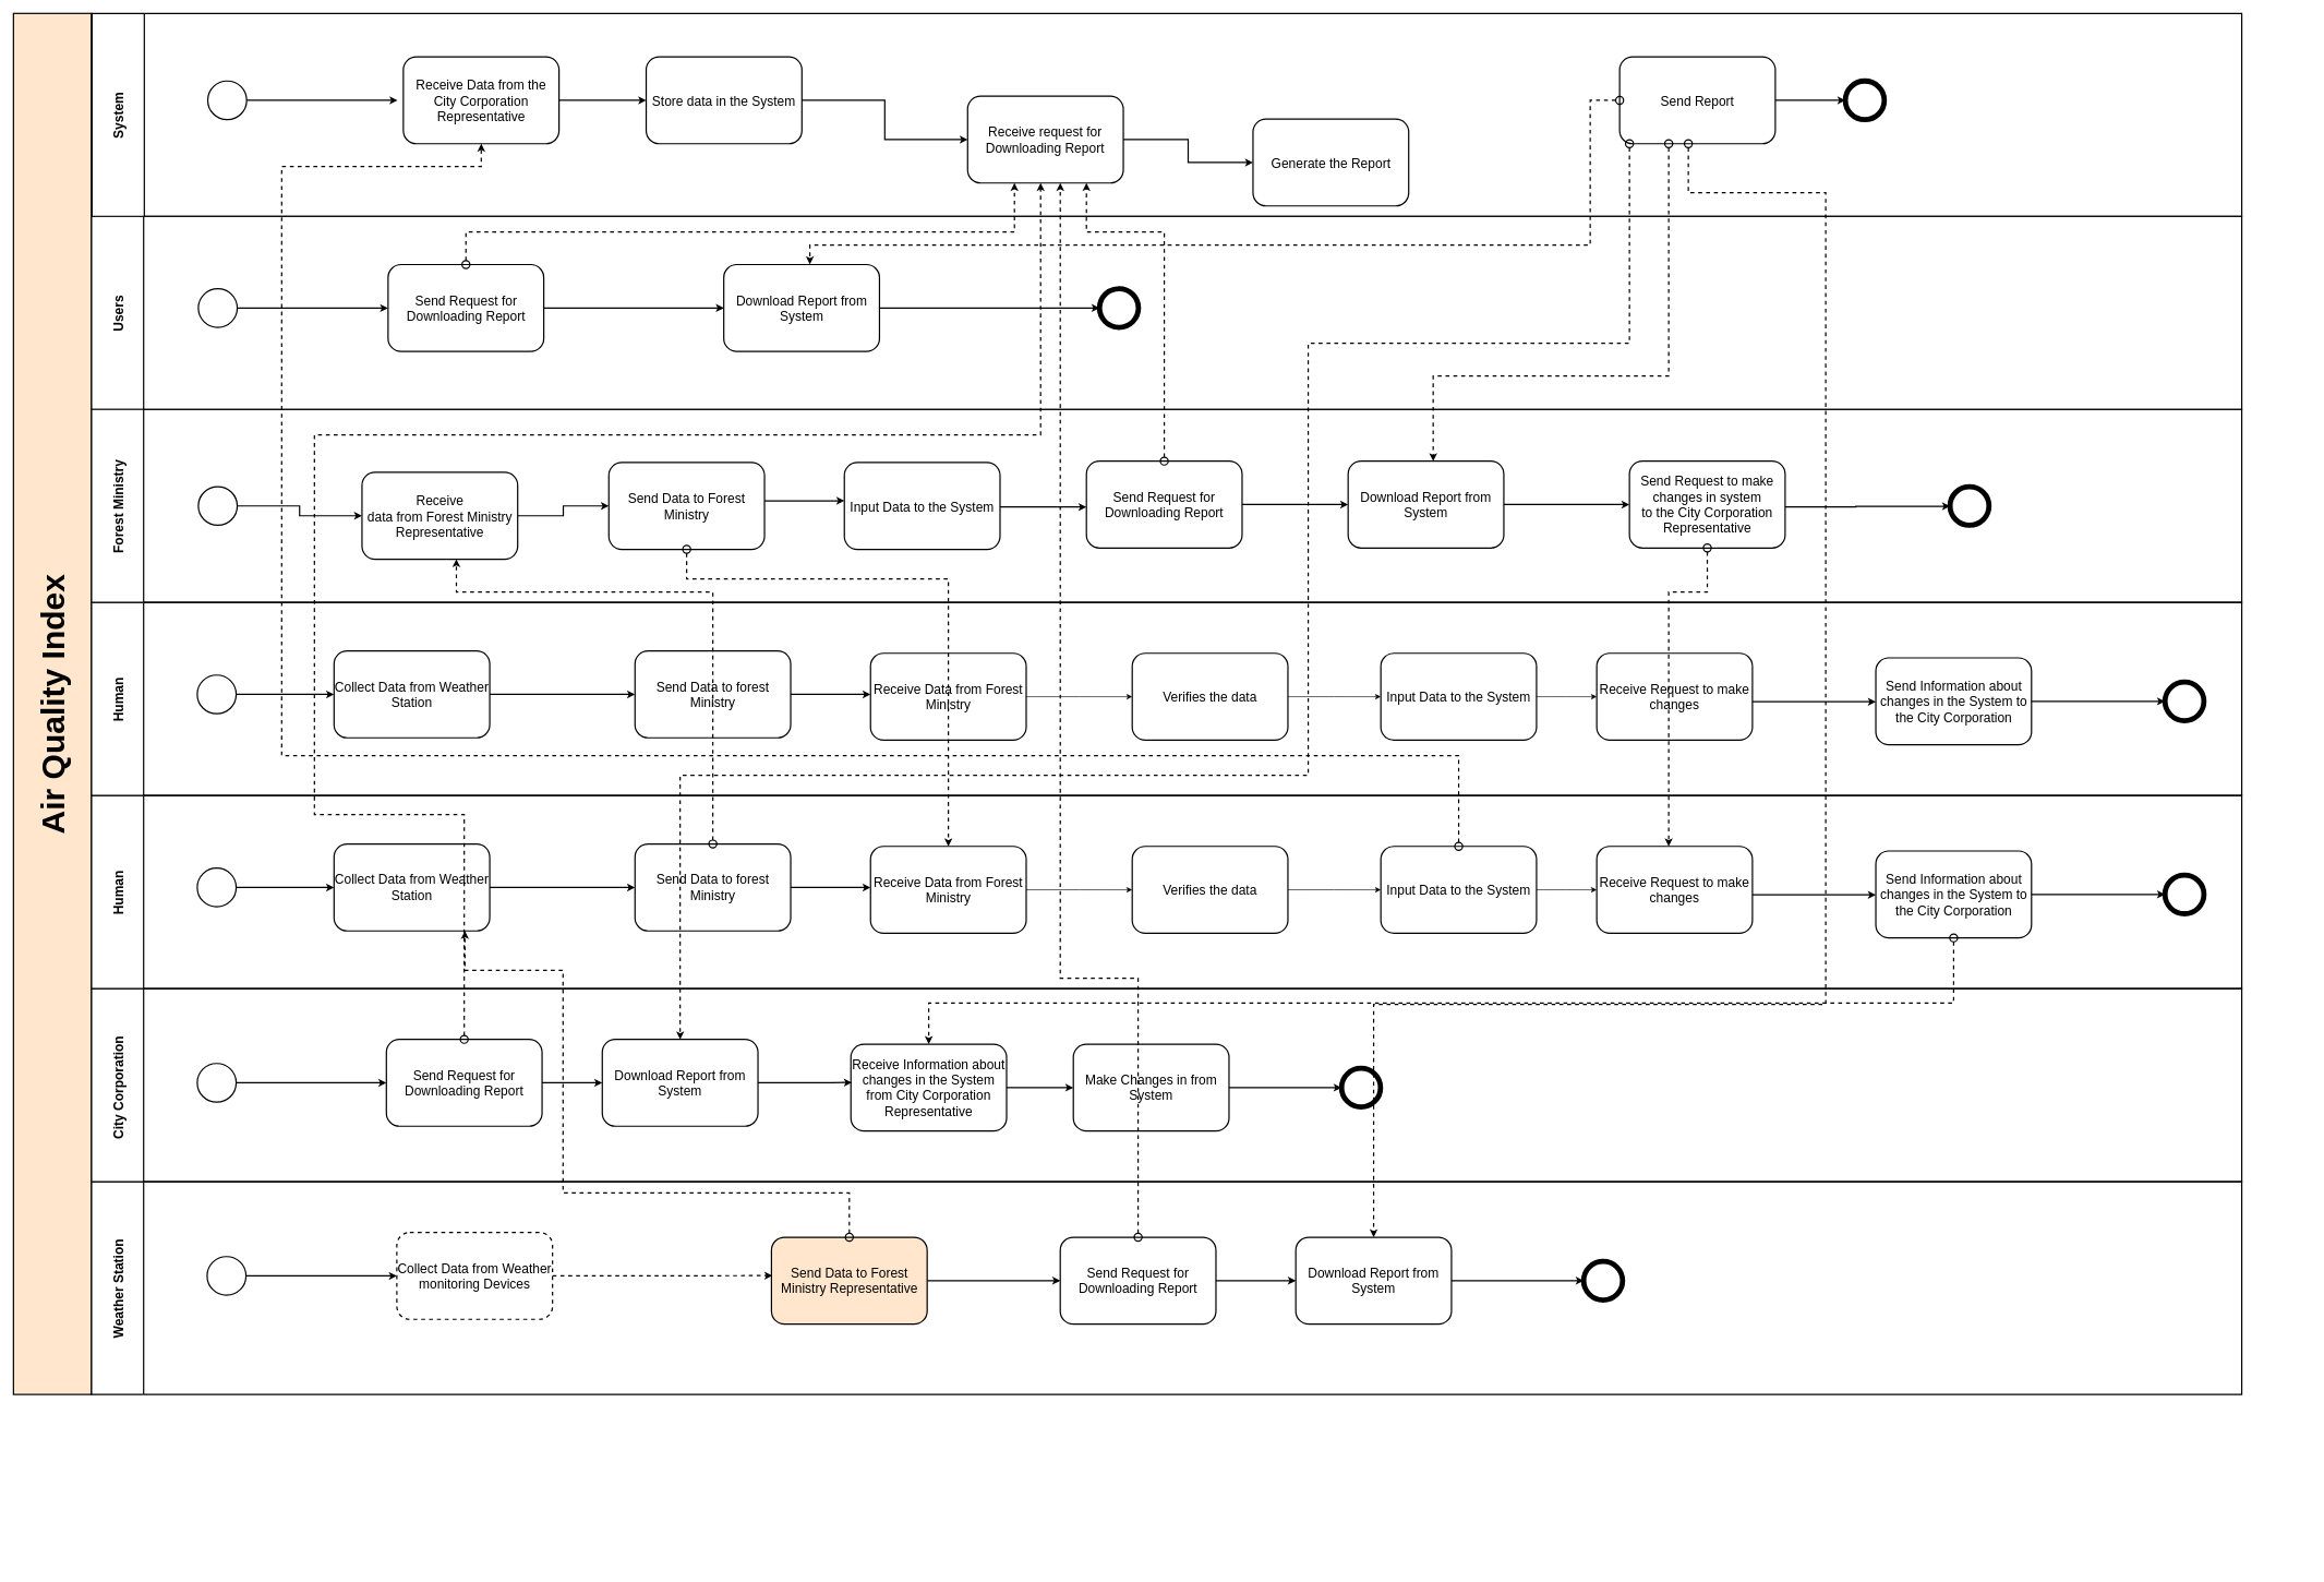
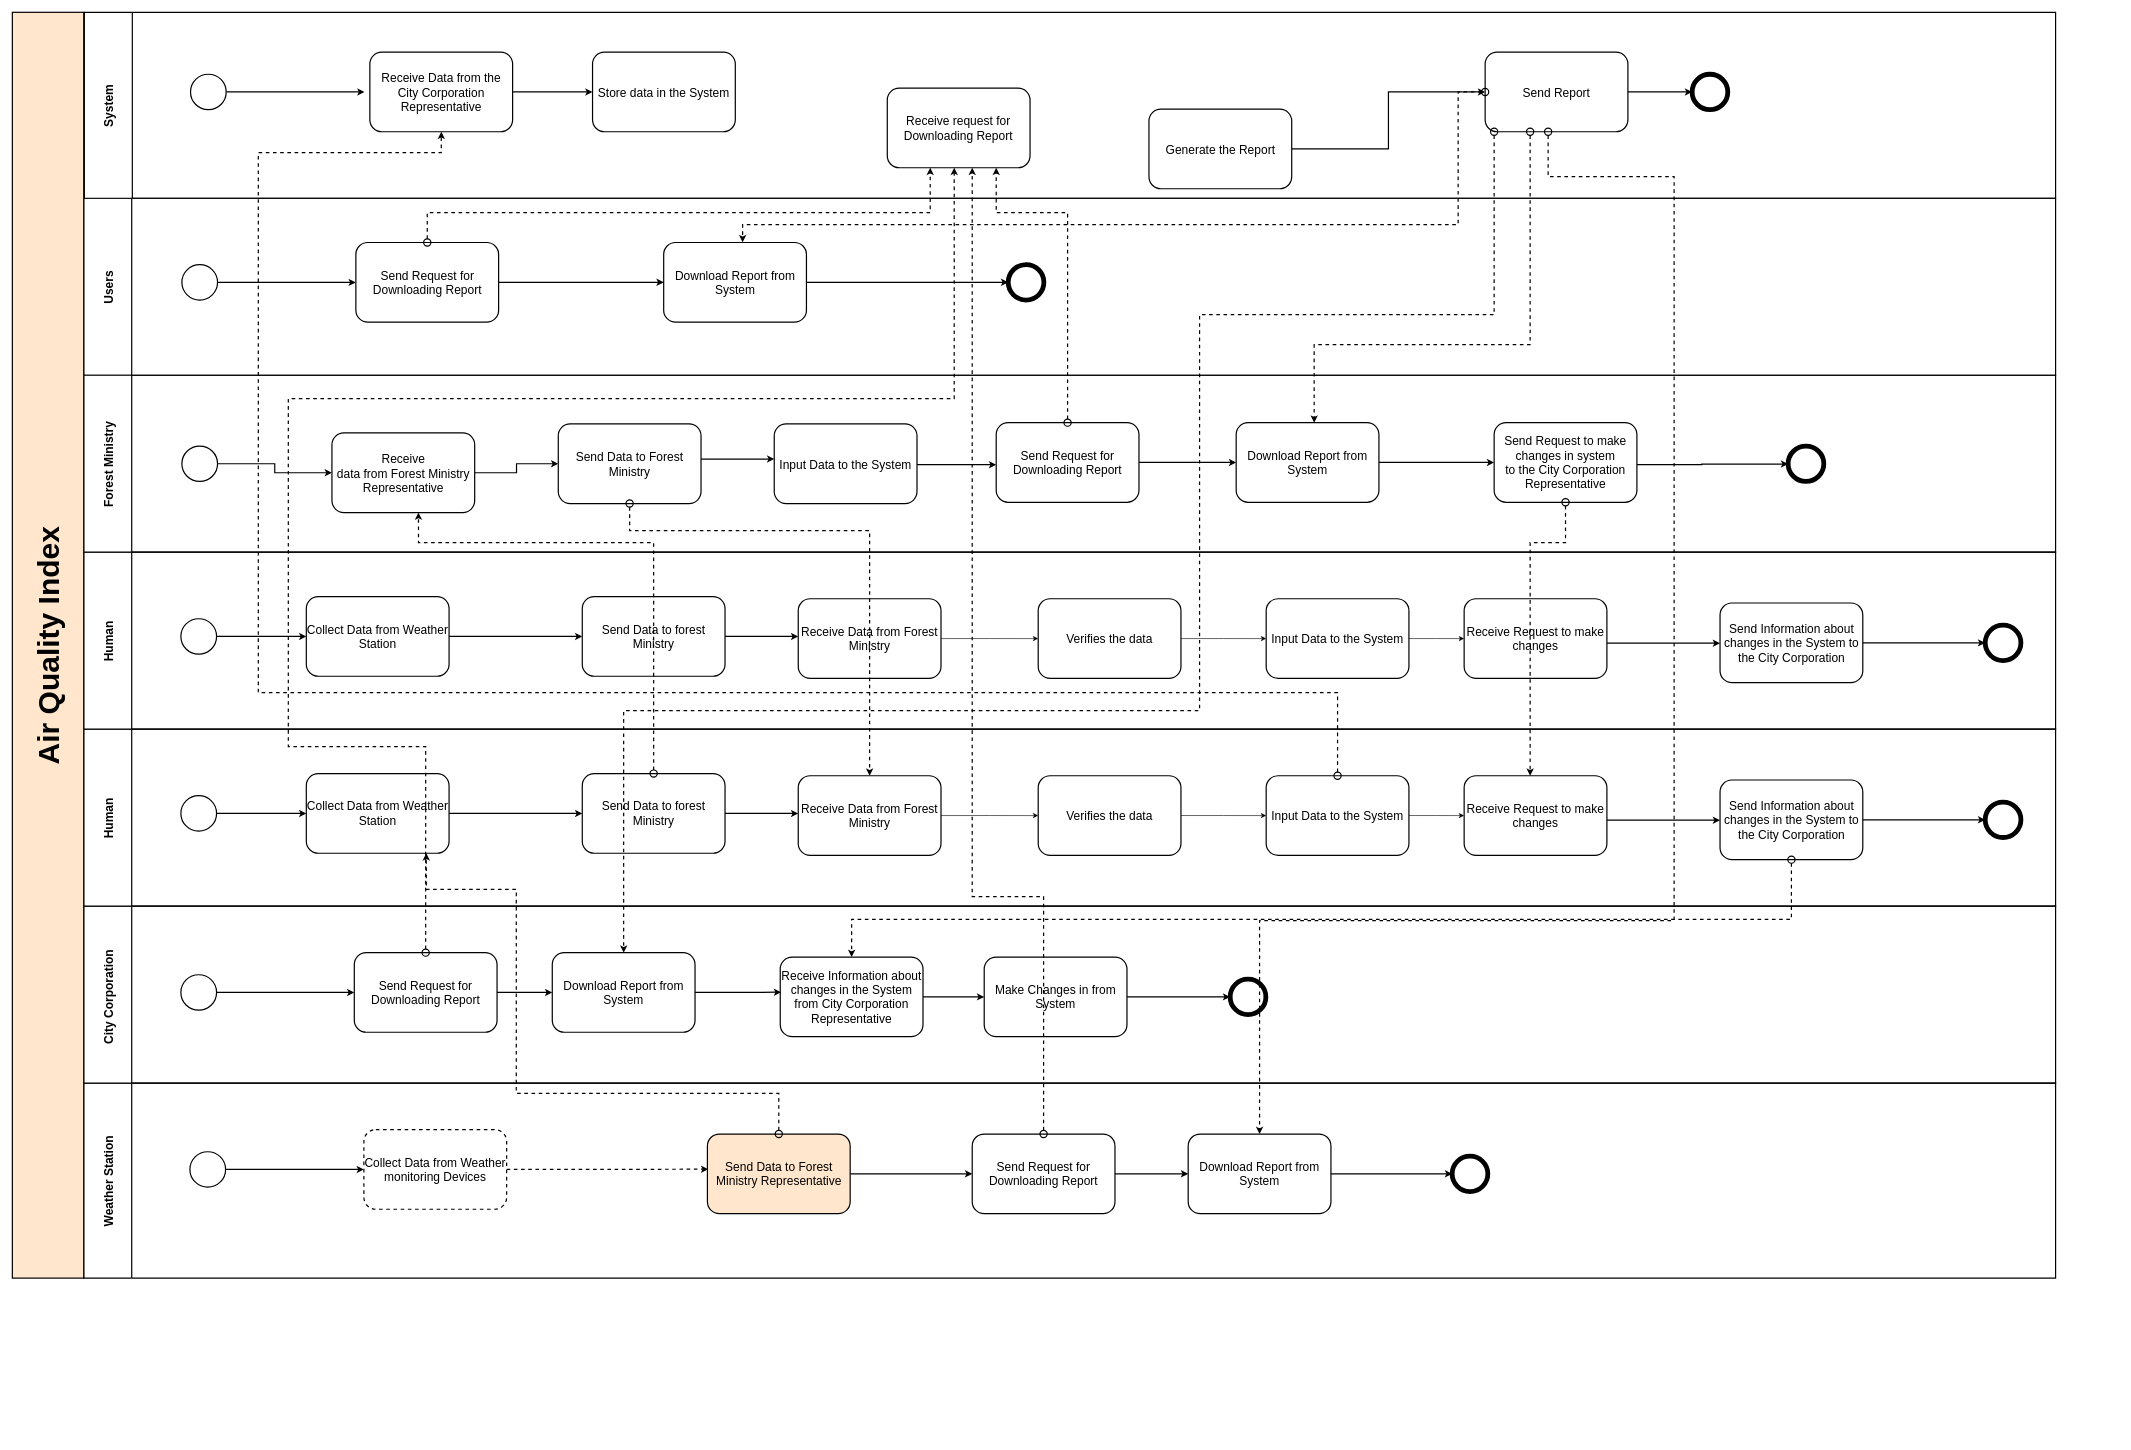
- <mxCell id="106" style="edgeStyle=orthogonalEdgeStyle;rounded=0;orthogonalLoop=1;jettySize=auto;html=1;exitX=1;exitY=0.5;exitDx=0;exitDy=0;strokeWidth=2;" edge="1" parent="95" source="100" target="102"><mxGeometry relative="1" as="geometry"><mxPoint x="1352.415" y="142.012" as="targetPoint" /></mxGeometry></mxCell>
+ <mxCell id="103" style="edgeStyle=orthogonalEdgeStyle;rounded=0;orthogonalLoop=1;jettySize=auto;html=1;startArrow=none;startFill=0;endArrow=classic;endFill=1;strokeWidth=2;" edge="1" parent="95" source="104" target="107"><mxGeometry relative="1" as="geometry"><mxPoint x="2230" y="133" as="targetPoint" /></mxGeometry></mxCell>
- <mxCell id="101" style="edgeStyle=orthogonalEdgeStyle;rounded=0;orthogonalLoop=1;jettySize=auto;html=1;entryX=0;entryY=0.5;entryDx=0;entryDy=0;startArrow=none;startFill=0;endArrow=classic;endFill=1;strokeWidth=2;" edge="1" parent="95" source="102" target="104"><mxGeometry relative="1" as="geometry" /></mxCell>
